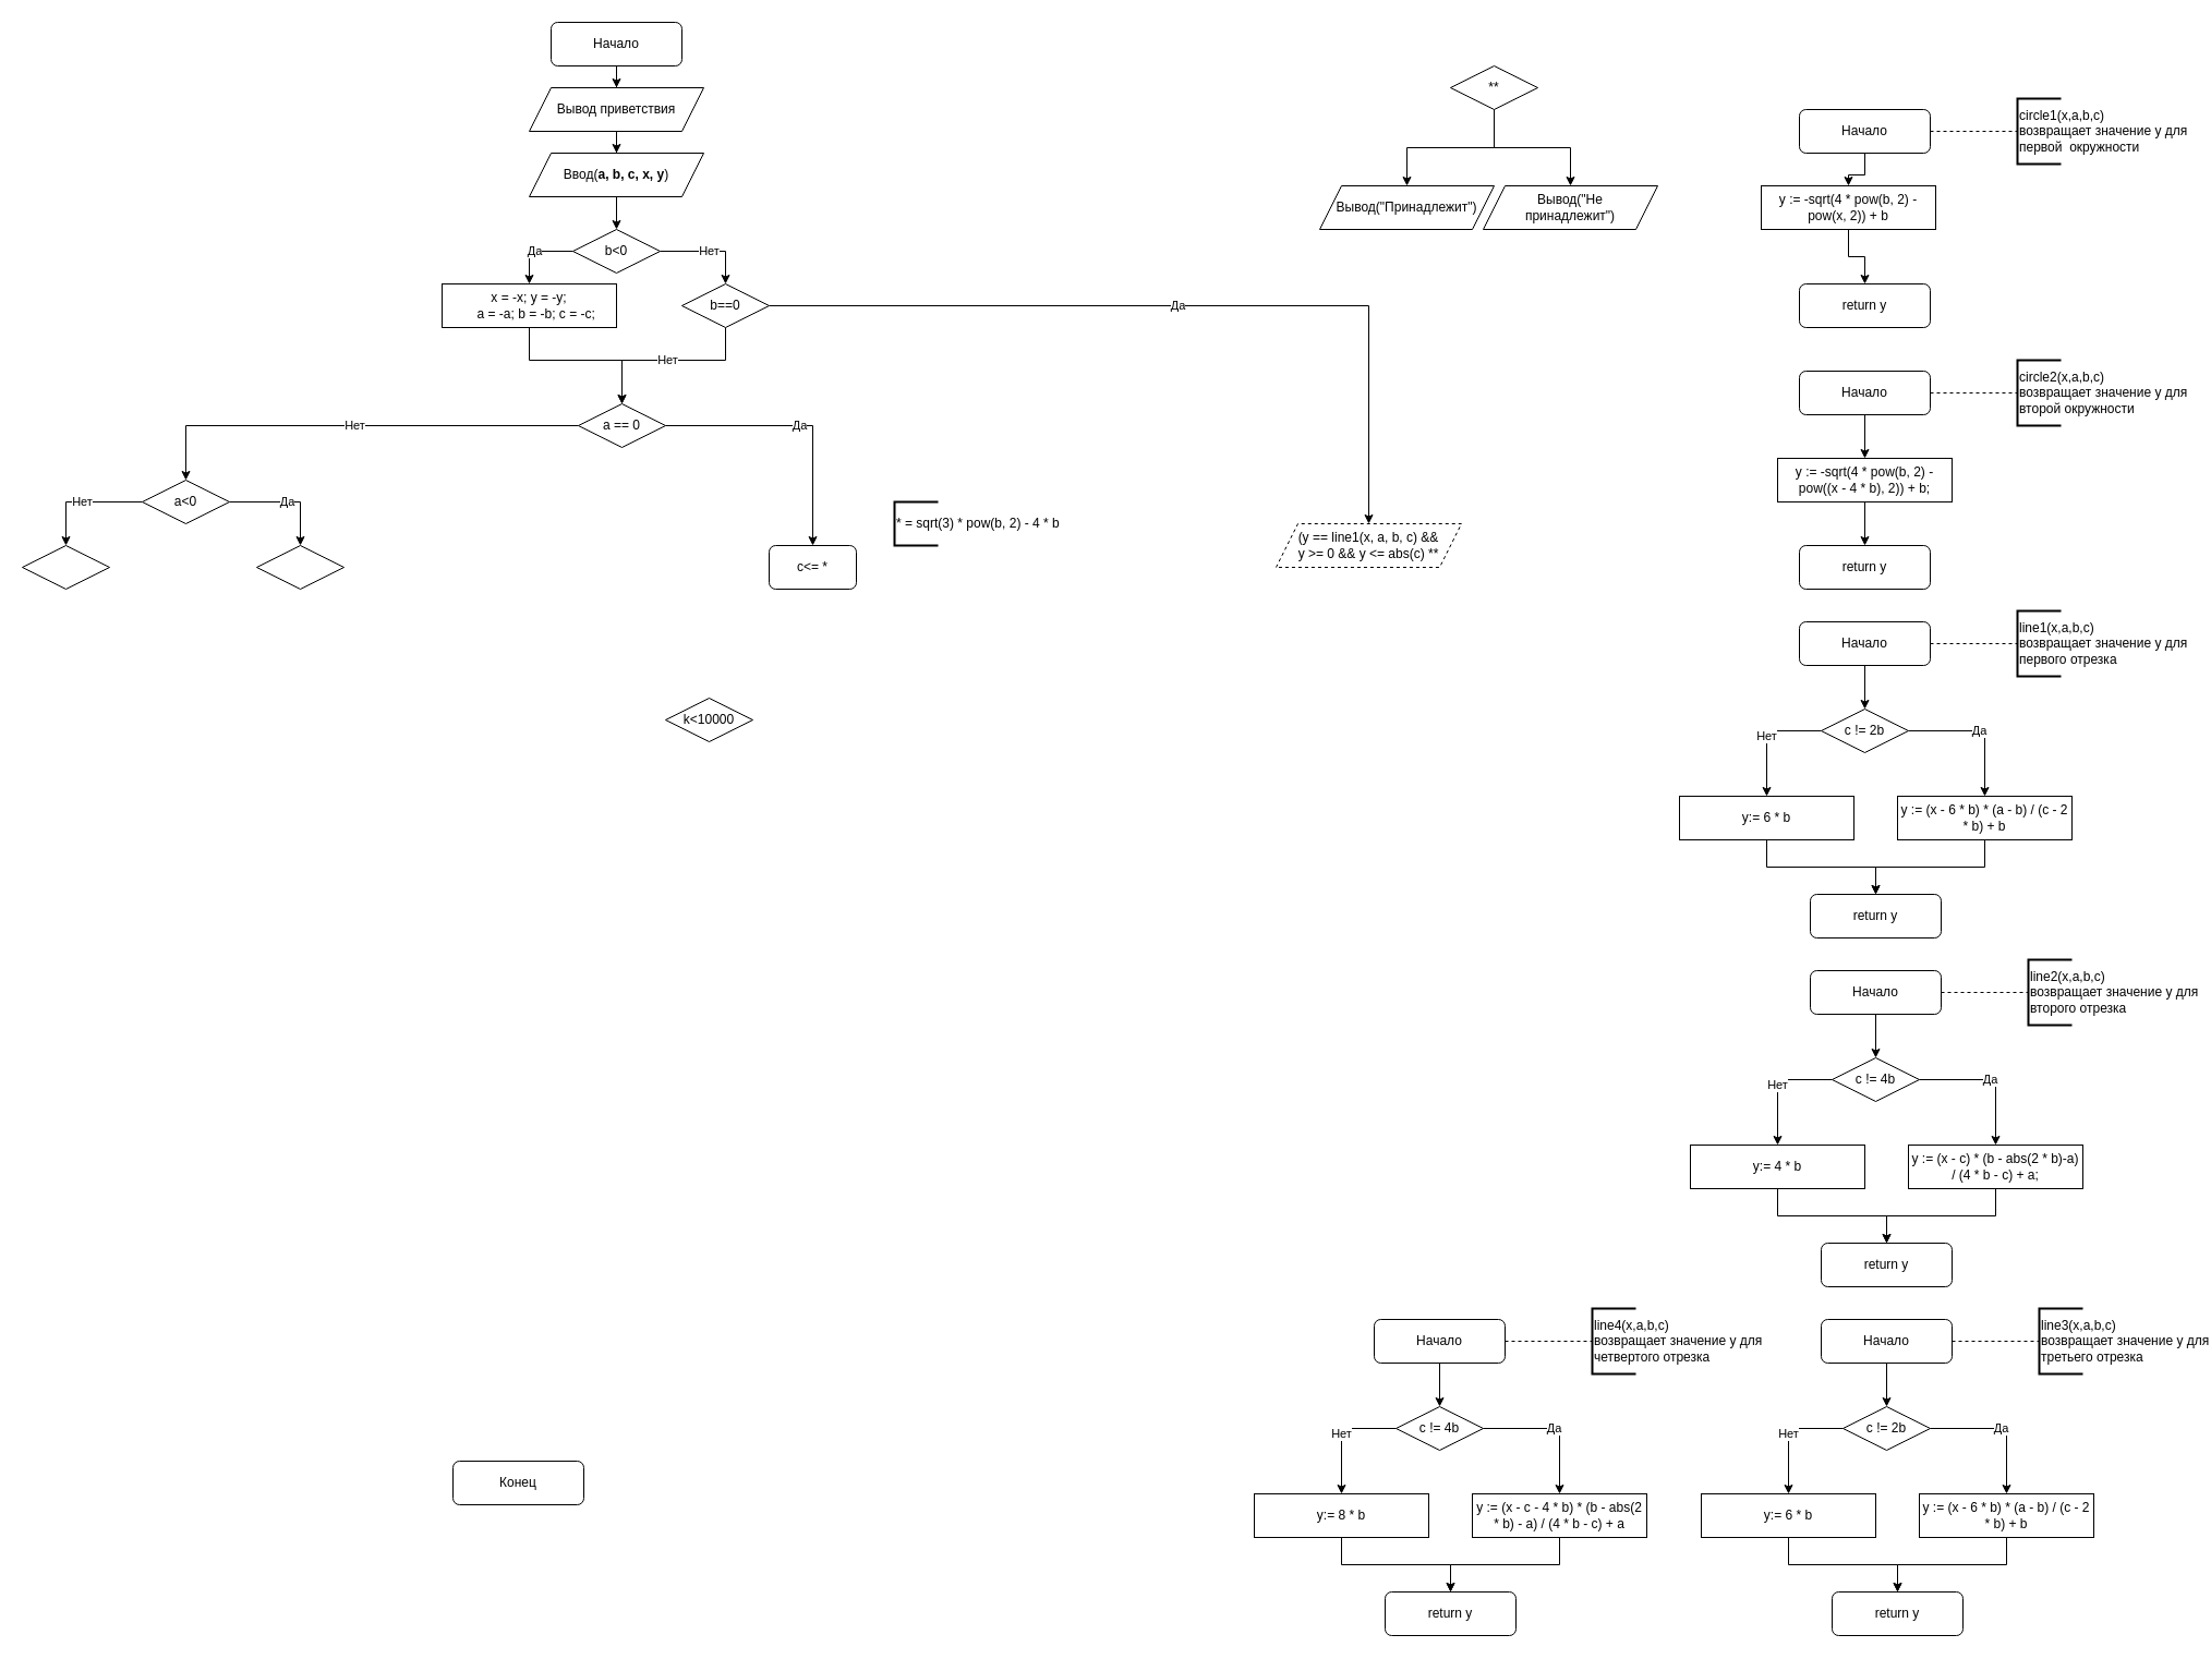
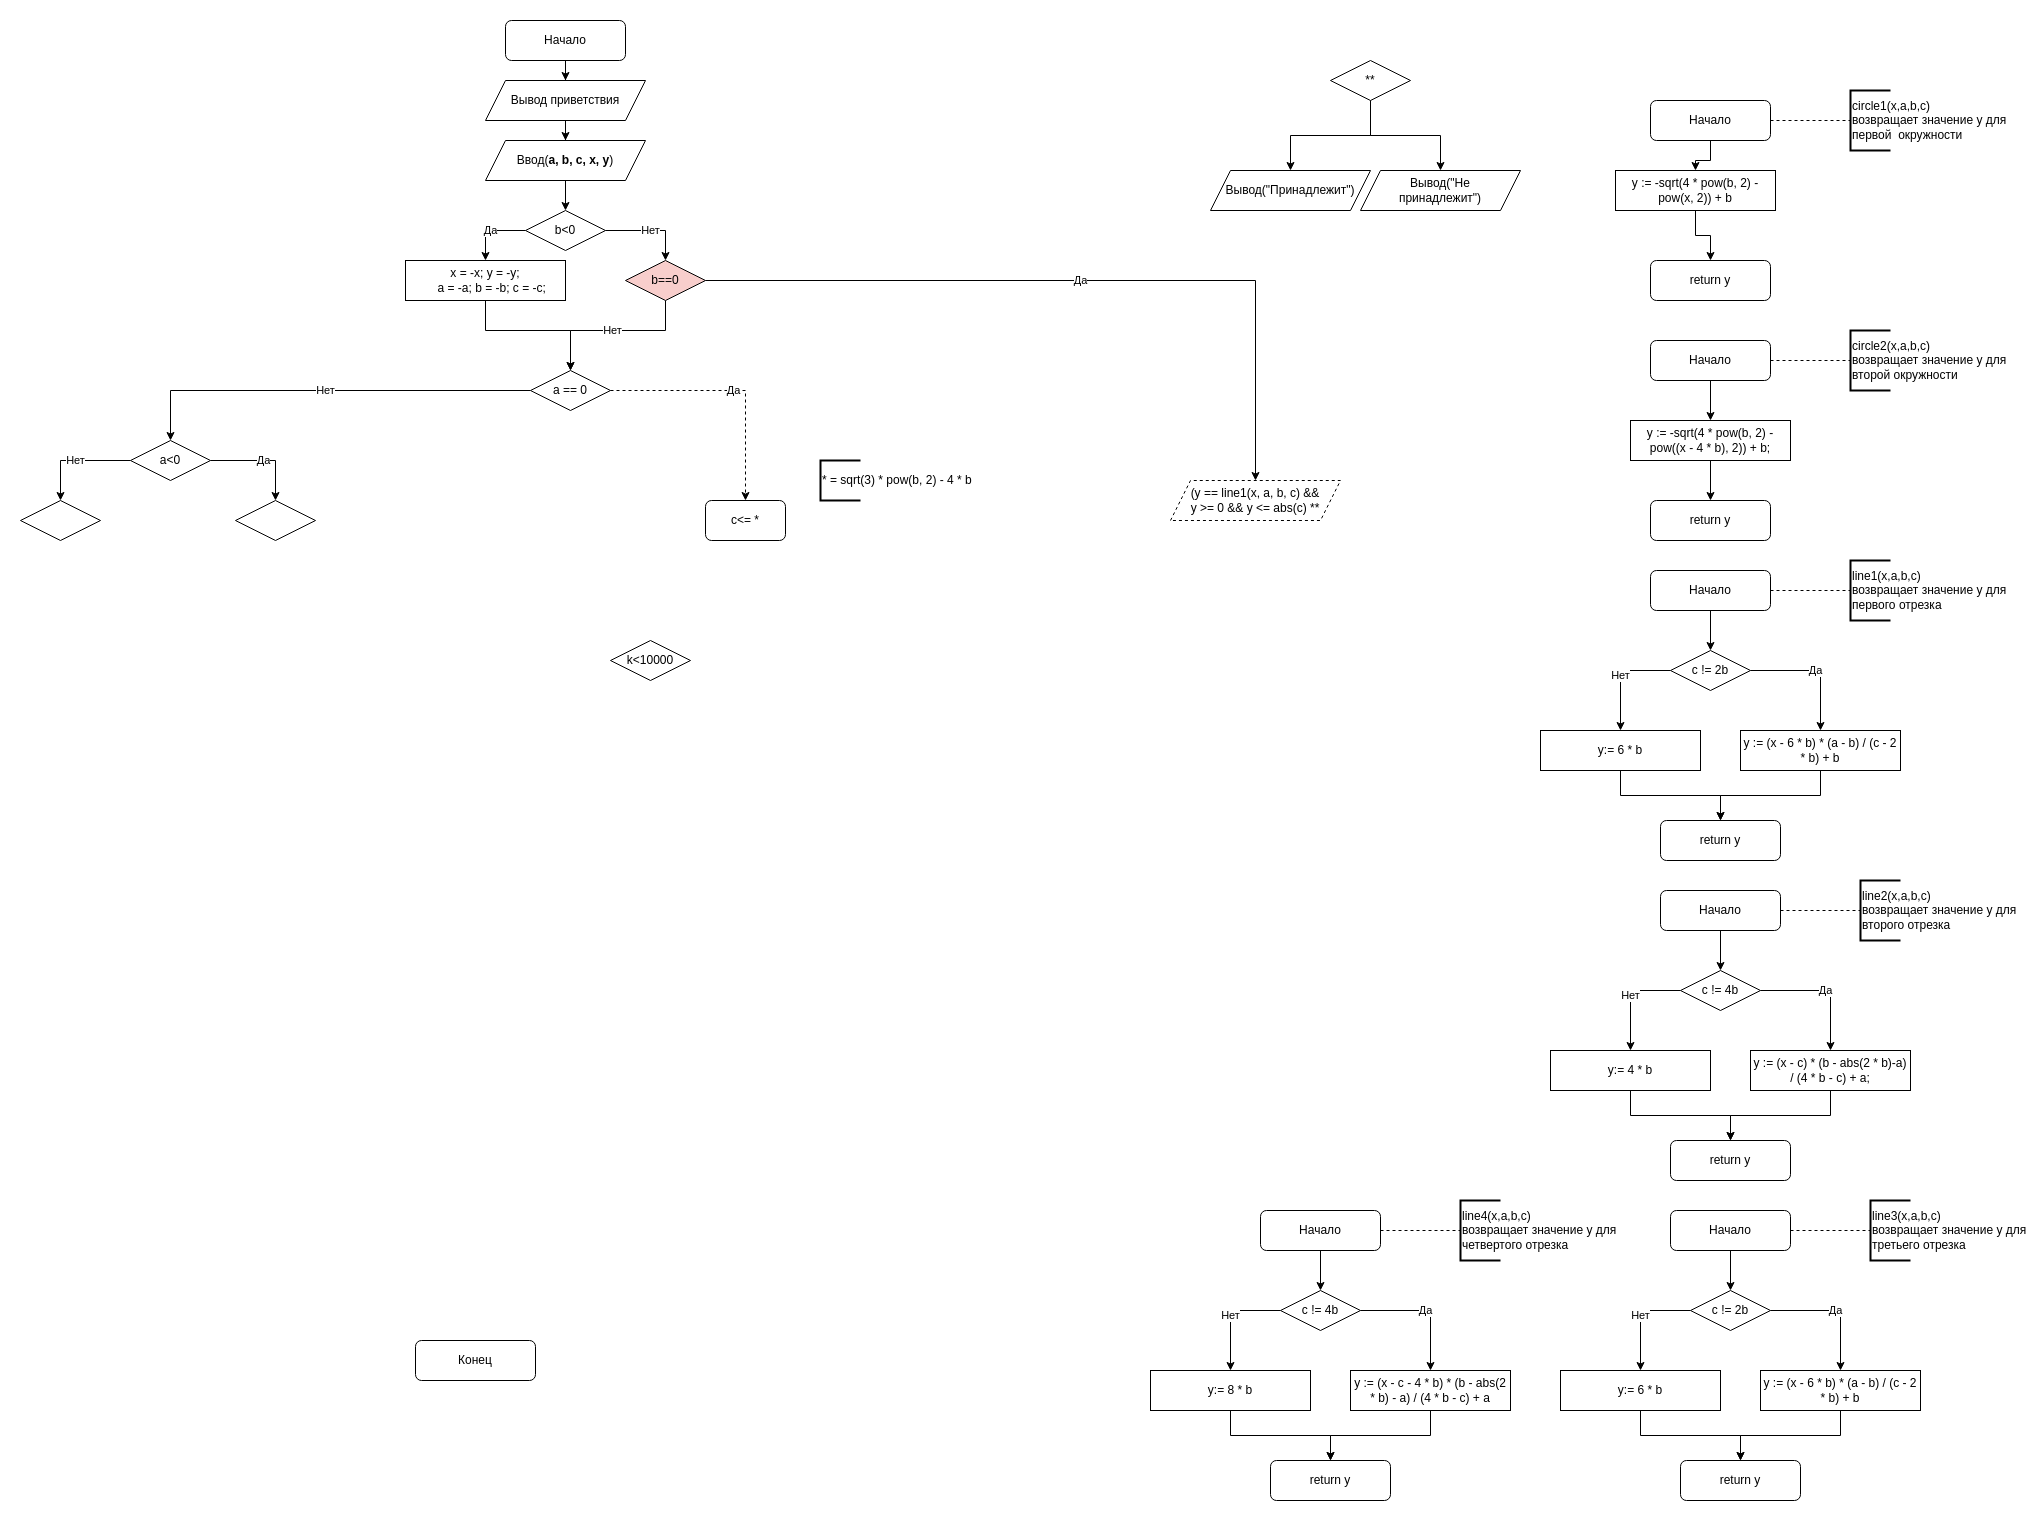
- <mxCell id="13" value="b==0" style="rhombus;whiteSpace=wrap;html=1;" parent="1" vertex="1"><mxGeometry x="625" y="260" width="80" height="40" as="geometry" /></mxCell>
+ <mxCell id="13" value="b==0" style="rhombus;whiteSpace=wrap;html=1;fillColor=#f8cecc;" parent="1" vertex="1"><mxGeometry x="625" y="260" width="80" height="40" as="geometry" /></mxCell>
- <mxCell id="17" value="Да" style="edgeStyle=orthogonalEdgeStyle;rounded=0;orthogonalLoop=1;jettySize=auto;html=1;entryX=0.5;entryY=0;entryDx=0;entryDy=0;" parent="1" source="18" target="23" edge="1"><mxGeometry relative="1" as="geometry" /></mxCell>
+ <mxCell id="17" value="Да" style="edgeStyle=orthogonalEdgeStyle;rounded=0;orthogonalLoop=1;jettySize=auto;html=1;entryX=0.5;entryY=0;entryDx=0;entryDy=0;dashed=1;" parent="1" source="18" target="23" edge="1"><mxGeometry relative="1" as="geometry" /></mxCell>
